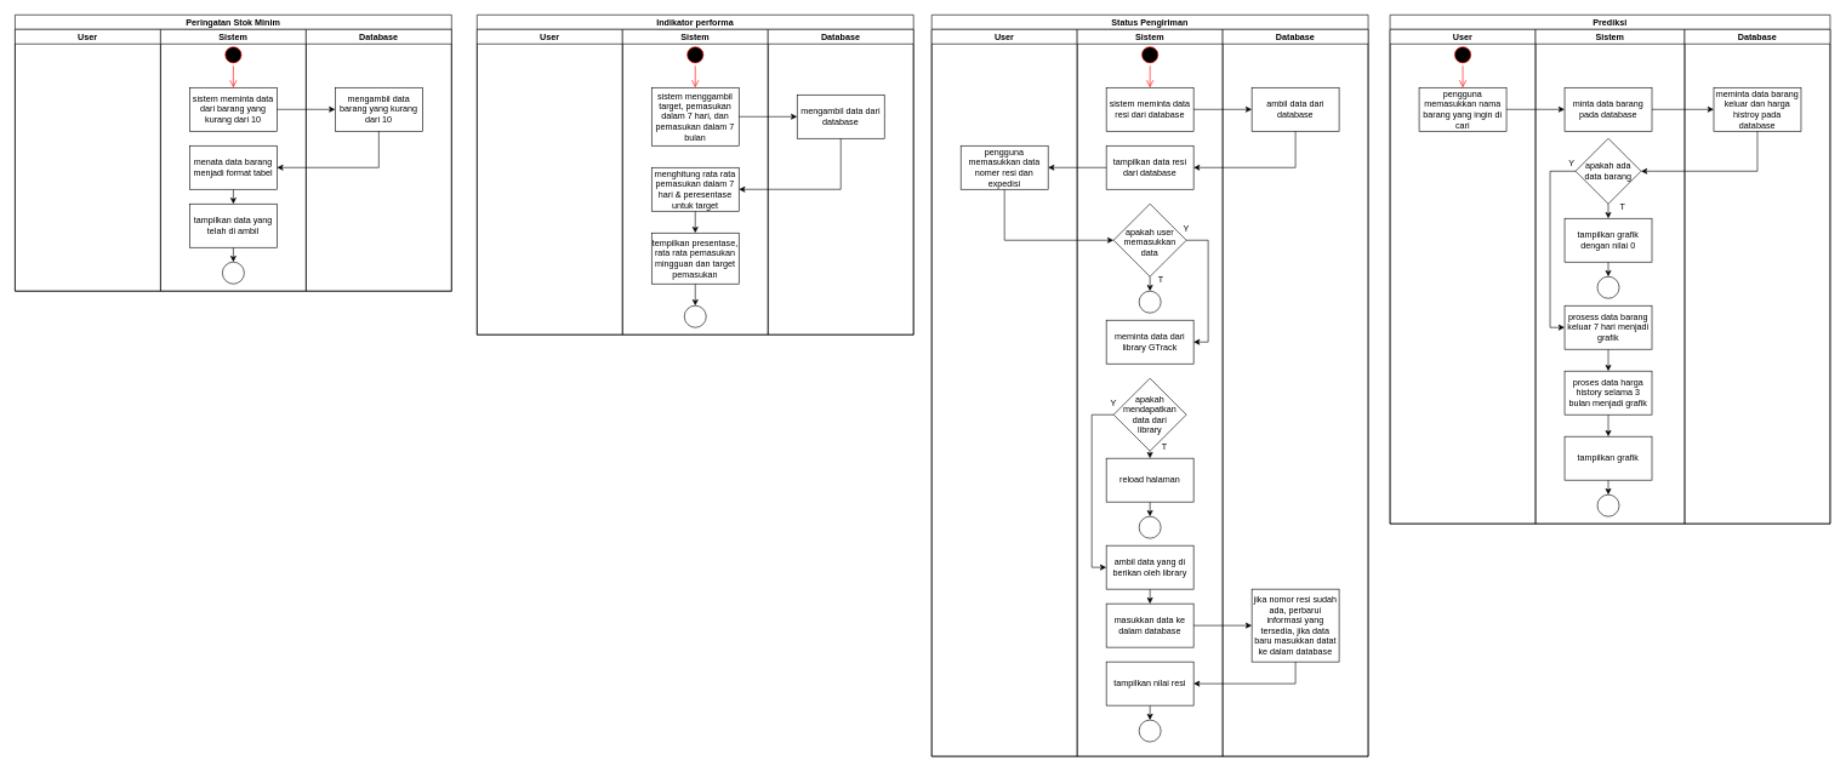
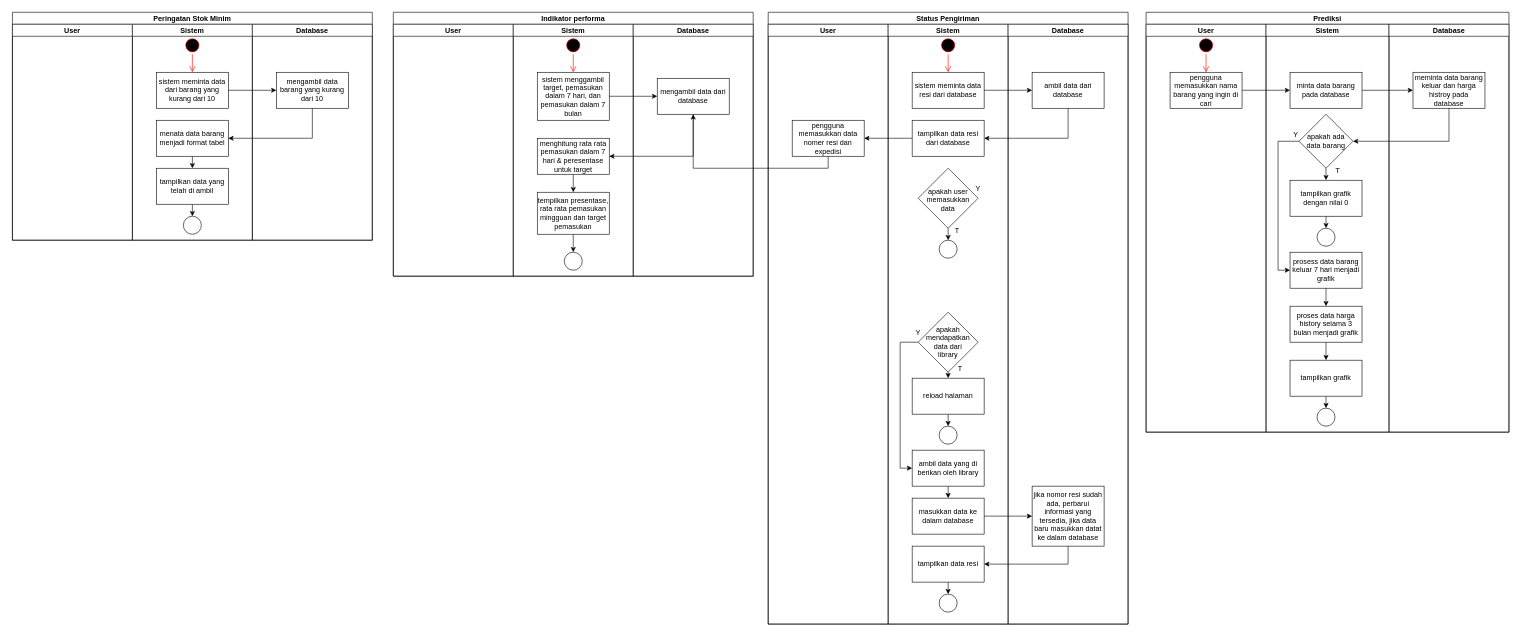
- <mxCell id="67" style="edgeStyle=orthogonalEdgeStyle;rounded=0;orthogonalLoop=1;jettySize=auto;html=1;exitX=0.5;exitY=1;exitDx=0;exitDy=0;entryX=0;entryY=0.5;entryDx=0;entryDy=0;" parent="32" source="34" target="42" edge="1"><mxGeometry relative="1" as="geometry" /></mxCell>
+ <mxCell id="67" style="edgeStyle=orthogonalEdgeStyle;rounded=0;orthogonalLoop=1;jettySize=auto;html=1;exitX=0.5;exitY=1;exitDx=0;exitDy=0;" parent="32" source="34" target="29" edge="1"><mxGeometry relative="1" as="geometry" /></mxCell>
- <mxCell id="41" style="edgeStyle=orthogonalEdgeStyle;rounded=0;orthogonalLoop=1;jettySize=auto;html=1;exitX=1;exitY=0.5;exitDx=0;exitDy=0;entryX=1;entryY=0.5;entryDx=0;entryDy=0;" parent="35" source="42" target="43" edge="1"><mxGeometry relative="1" as="geometry" /></mxCell>
- <mxCell id="43" value="meminta data dari library GTrack" style="rounded=0;whiteSpace=wrap;html=1;" parent="35" vertex="1"><mxGeometry x="40" y="400" width="120" height="60" as="geometry" /></mxCell>
- <mxCell id="51" value="tampilkan nilai resi" style="rounded=0;whiteSpace=wrap;html=1;" parent="35" vertex="1"><mxGeometry x="40" y="870" width="120" height="60" as="geometry" /></mxCell>
+ <mxCell id="51" value="tampilkan data resi" style="rounded=0;whiteSpace=wrap;html=1;" parent="35" vertex="1"><mxGeometry x="40" y="870" width="120" height="60" as="geometry" /></mxCell>
